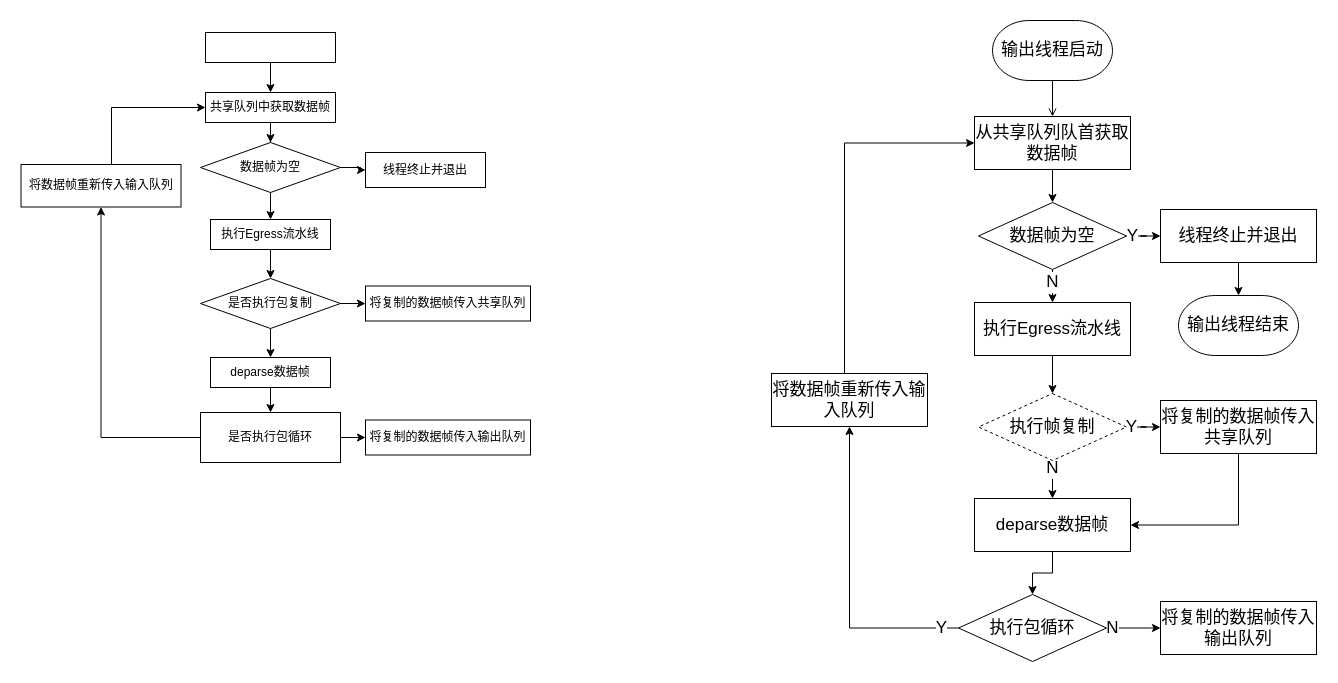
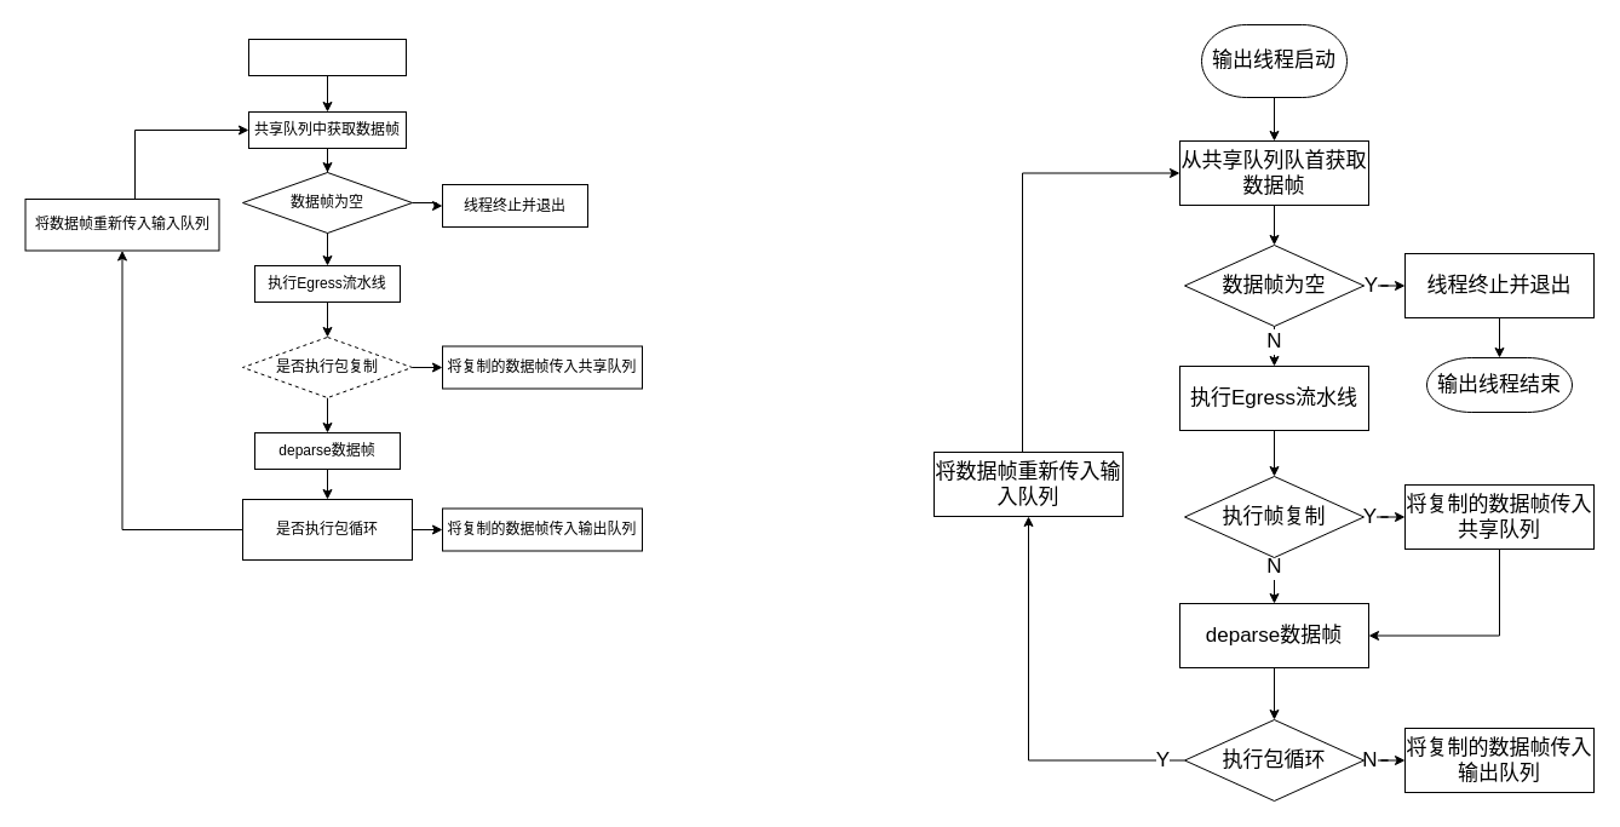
- <mxCell id="24" value="" style="edgeStyle=orthogonalEdgeStyle;rounded=0;orthogonalLoop=1;jettySize=auto;html=1;fontSize=17;endArrow=open;" edge="1" parent="1" source="25" target="27"><mxGeometry relative="1" as="geometry" /></mxCell>
+ <mxCell id="24" value="" style="edgeStyle=orthogonalEdgeStyle;rounded=0;orthogonalLoop=1;jettySize=auto;html=1;fontSize=17;" edge="1" parent="1" source="25" target="27"><mxGeometry relative="1" as="geometry" /></mxCell>
- <mxCell id="14" value="是否执行包复制" style="rhombus;whiteSpace=wrap;html=1;" parent="1" vertex="1"><mxGeometry x="200" y="278" width="140" height="50" as="geometry" /></mxCell>
+ <mxCell id="14" value="是否执行包复制" style="rhombus;whiteSpace=wrap;html=1;dashed=1;" parent="1" vertex="1"><mxGeometry x="200" y="278" width="140" height="50" as="geometry" /></mxCell>
- <mxCell id="48" value="&lt;span style=&quot;font-size: 17px&quot;&gt;输出线程结束&lt;/span&gt;" style="strokeWidth=1;html=1;shape=mxgraph.flowchart.terminator;whiteSpace=wrap;fontSize=17;" vertex="1" parent="1"><mxGeometry x="1178" y="295" width="120" height="60" as="geometry" /></mxCell>
+ <mxCell id="48" value="&lt;span style=&quot;font-size: 17px&quot;&gt;输出线程结束&lt;/span&gt;" style="strokeWidth=1;html=1;shape=mxgraph.flowchart.terminator;whiteSpace=wrap;fontSize=17;" vertex="1" parent="1"><mxGeometry x="1178" y="295" width="120" height="45" as="geometry" /></mxCell>
- <mxCell id="37" value="执行帧复制" style="rhombus;whiteSpace=wrap;html=1;fontSize=17;dashed=1;" vertex="1" parent="1"><mxGeometry x="978" y="393" width="148" height="67" as="geometry" /></mxCell>
+ <mxCell id="37" value="执行帧复制" style="rhombus;whiteSpace=wrap;html=1;fontSize=17;" vertex="1" parent="1"><mxGeometry x="978" y="393" width="148" height="67" as="geometry" /></mxCell>
- <mxCell id="44" value="执行包循环" style="rhombus;whiteSpace=wrap;html=1;fontSize=17;" vertex="1" parent="1"><mxGeometry x="958" y="594" width="148" height="67" as="geometry" /></mxCell>
+ <mxCell id="44" value="执行包循环" style="rhombus;whiteSpace=wrap;html=1;fontSize=17;" vertex="1" parent="1"><mxGeometry x="978" y="594" width="148" height="67" as="geometry" /></mxCell>
